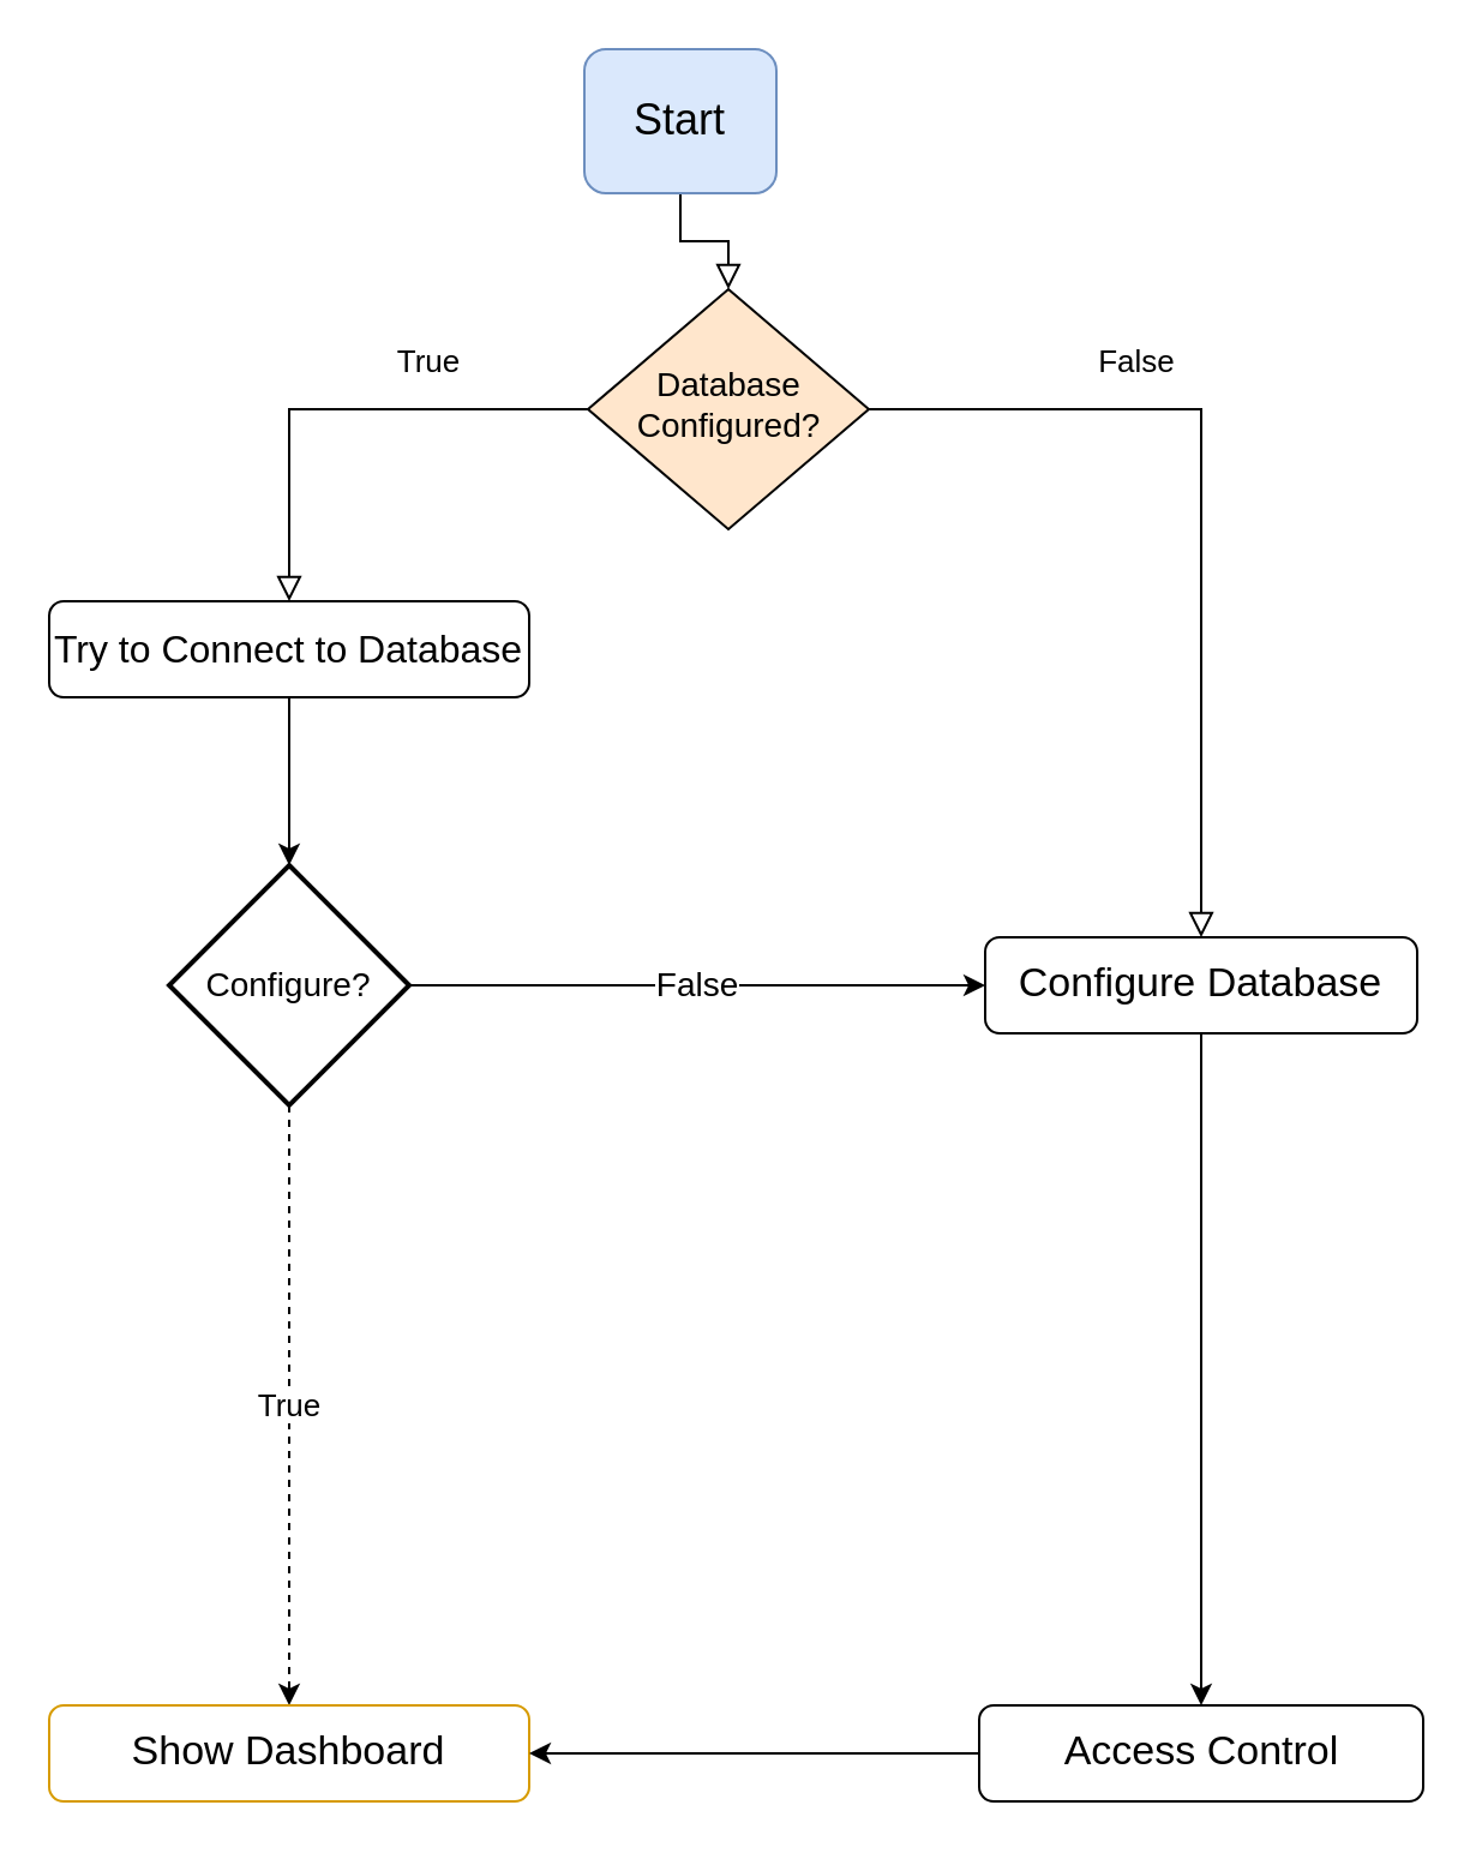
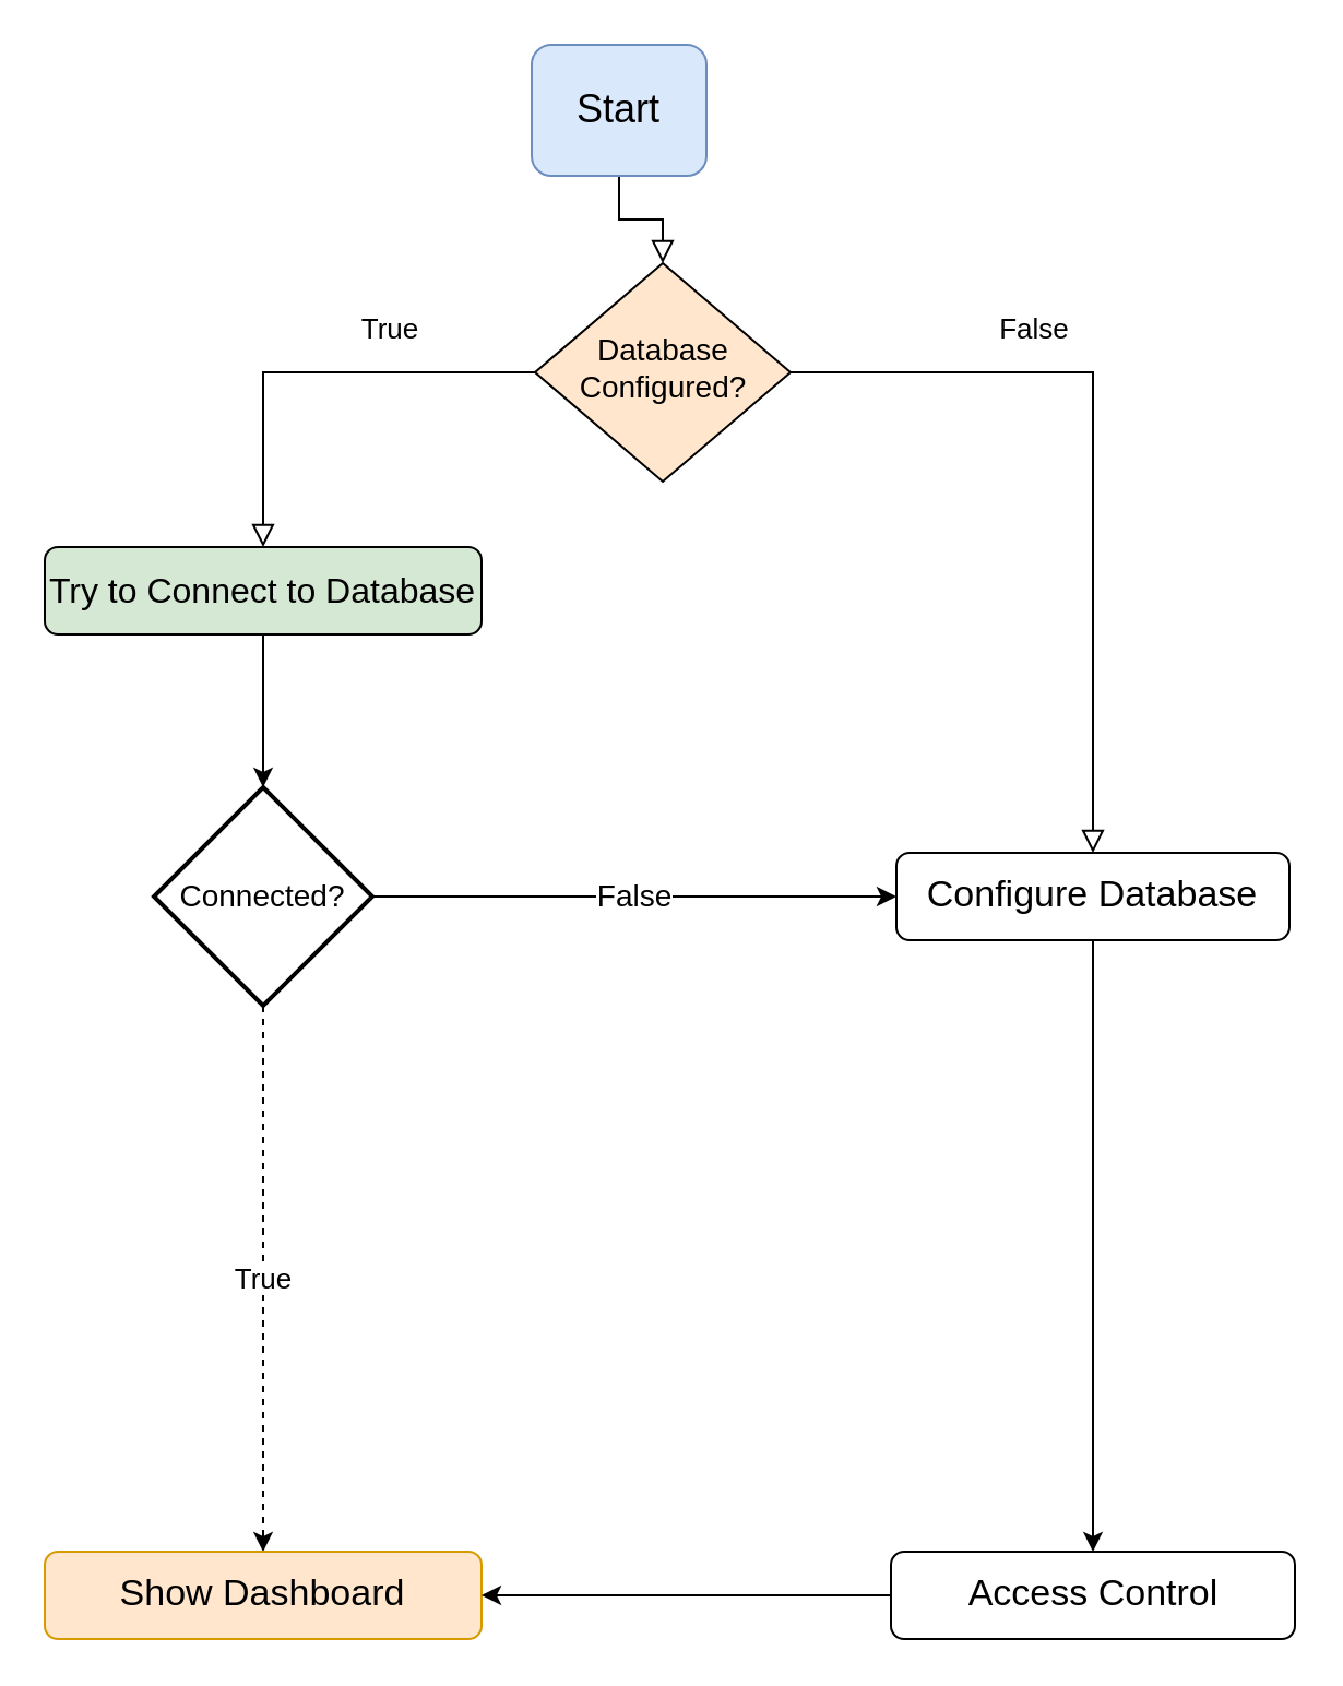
- <mxCell id="10" value="&lt;font style=&quot;font-size: 16px&quot;&gt;Try to Connect to Database&lt;/font&gt;" style="rounded=1;whiteSpace=wrap;html=1;fontSize=18;" vertex="1" parent="1"><mxGeometry x="20" y="250" width="200" height="40" as="geometry" /></mxCell>
+ <mxCell id="10" value="&lt;font style=&quot;font-size: 16px&quot;&gt;Try to Connect to Database&lt;/font&gt;" style="rounded=1;whiteSpace=wrap;html=1;fontSize=18;fillColor=#d5e8d4;" vertex="1" parent="1"><mxGeometry x="20" y="250" width="200" height="40" as="geometry" /></mxCell>
- <mxCell id="13" value="Configure?" style="strokeWidth=2;html=1;shape=mxgraph.flowchart.decision;whiteSpace=wrap;fontSize=14;" vertex="1" parent="1"><mxGeometry x="70" y="360" width="100" height="100" as="geometry" /></mxCell>
+ <mxCell id="13" value="Connected?" style="strokeWidth=2;html=1;shape=mxgraph.flowchart.decision;whiteSpace=wrap;fontSize=14;" vertex="1" parent="1"><mxGeometry x="70" y="360" width="100" height="100" as="geometry" /></mxCell>
- <mxCell id="14" value="&lt;font style=&quot;font-size: 17px&quot;&gt;Show Dashboard&lt;/font&gt;" style="rounded=1;whiteSpace=wrap;html=1;fontSize=13;fillColor=#ffffff;strokeColor=#d79b00;" vertex="1" parent="1"><mxGeometry x="20" y="710" width="200" height="40" as="geometry" /></mxCell>
+ <mxCell id="14" value="&lt;font style=&quot;font-size: 17px&quot;&gt;Show Dashboard&lt;/font&gt;" style="rounded=1;whiteSpace=wrap;html=1;fontSize=13;fillColor=#ffe6cc;strokeColor=#d79b00;" vertex="1" parent="1"><mxGeometry x="20" y="710" width="200" height="40" as="geometry" /></mxCell>
